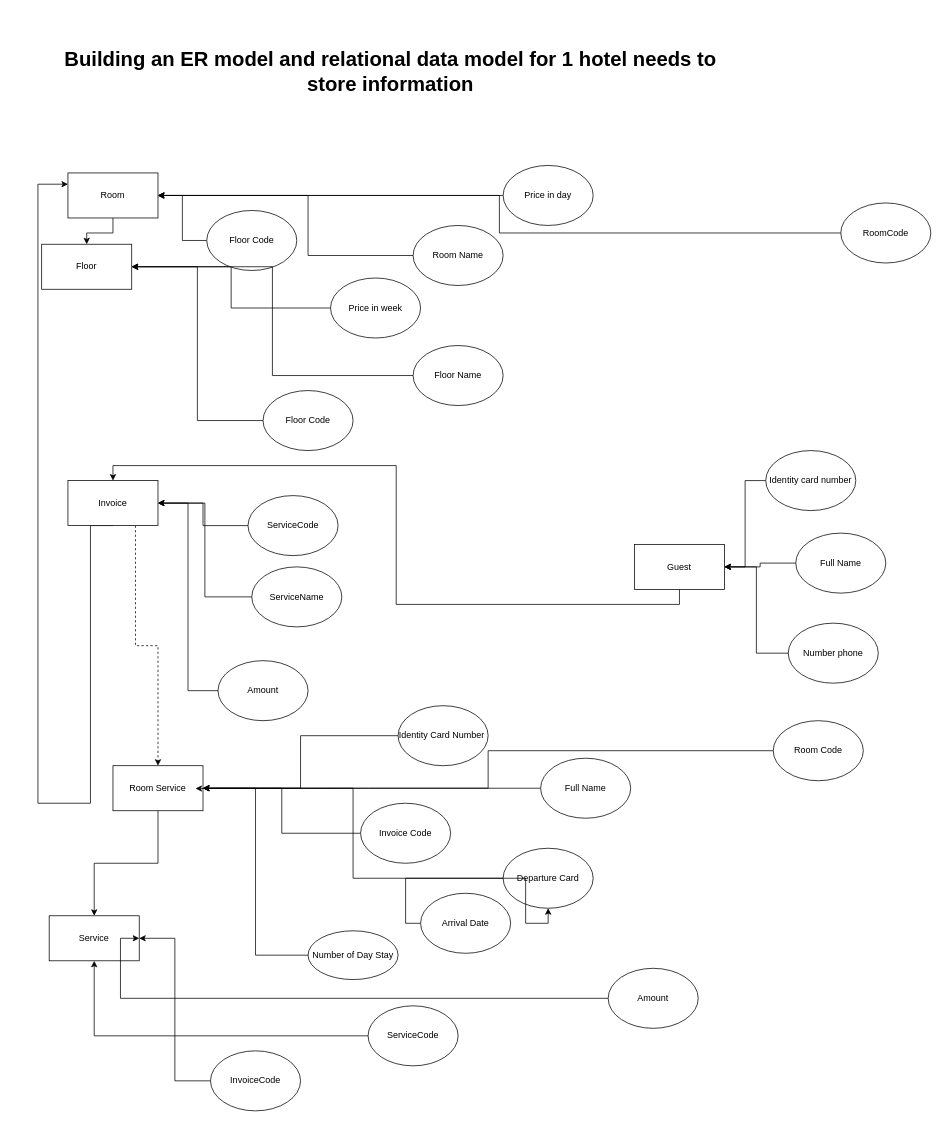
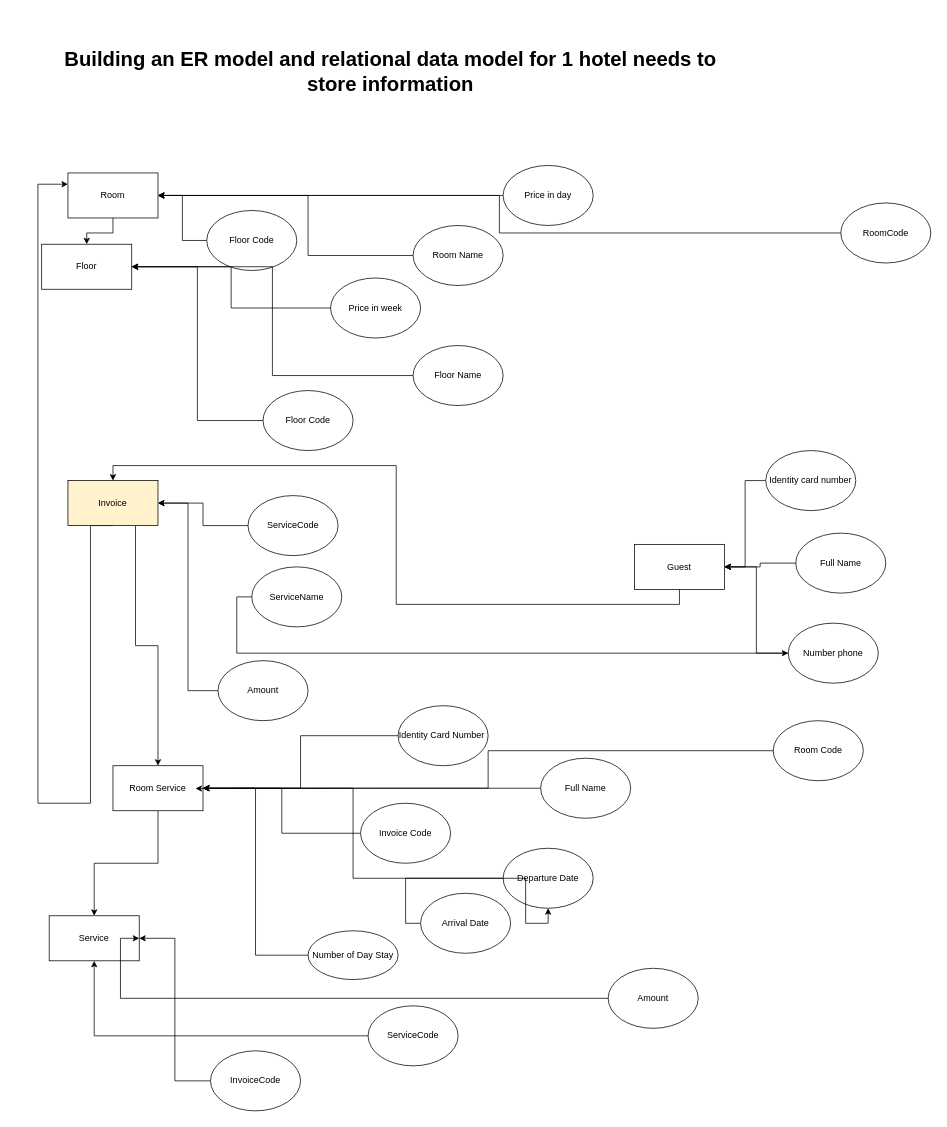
- <mxCell id="10" value="Invoice" style="rounded=0;whiteSpace=wrap;html=1;" vertex="1" parent="1"><mxGeometry x="90" y="640" width="120" height="60" as="geometry" /></mxCell>
+ <mxCell id="10" value="Invoice" style="rounded=0;whiteSpace=wrap;html=1;fillColor=#fff2cc;" vertex="1" parent="1"><mxGeometry x="90" y="640" width="120" height="60" as="geometry" /></mxCell>
- <mxCell id="39" style="edgeStyle=orthogonalEdgeStyle;rounded=0;orthogonalLoop=1;jettySize=auto;html=1;exitX=0;exitY=0.5;exitDx=0;exitDy=0;entryX=1;entryY=0.5;entryDx=0;entryDy=0;" edge="1" parent="1" source="40" target="10"><mxGeometry relative="1" as="geometry"><mxPoint x="180" y="1020" as="targetPoint" /></mxGeometry></mxCell>
+ <mxCell id="39" style="edgeStyle=orthogonalEdgeStyle;rounded=0;orthogonalLoop=1;jettySize=auto;html=1;exitX=0;exitY=0.5;exitDx=0;exitDy=0;" edge="1" parent="1" source="40" target="32"><mxGeometry relative="1" as="geometry"><mxPoint x="180" y="1020" as="targetPoint" /></mxGeometry></mxCell>
- <mxCell id="9" style="edgeStyle=orthogonalEdgeStyle;rounded=0;orthogonalLoop=1;jettySize=auto;html=1;exitX=0.75;exitY=1;exitDx=0;exitDy=0;entryX=0.5;entryY=0;entryDx=0;entryDy=0;dashed=1;" edge="1" parent="1" source="10" target="12"><mxGeometry relative="1" as="geometry" /></mxCell>
+ <mxCell id="9" style="edgeStyle=orthogonalEdgeStyle;rounded=0;orthogonalLoop=1;jettySize=auto;html=1;exitX=0.75;exitY=1;exitDx=0;exitDy=0;entryX=0.5;entryY=0;entryDx=0;entryDy=0;" edge="1" parent="1" source="10" target="12"><mxGeometry relative="1" as="geometry" /></mxCell>
- <mxCell id="50" value="Departure Card" style="ellipse;whiteSpace=wrap;html=1;" vertex="1" parent="1"><mxGeometry x="670" y="1130" width="120" height="80" as="geometry" /></mxCell>
+ <mxCell id="50" value="Departure Date" style="ellipse;whiteSpace=wrap;html=1;" vertex="1" parent="1"><mxGeometry x="670" y="1130" width="120" height="80" as="geometry" /></mxCell>
